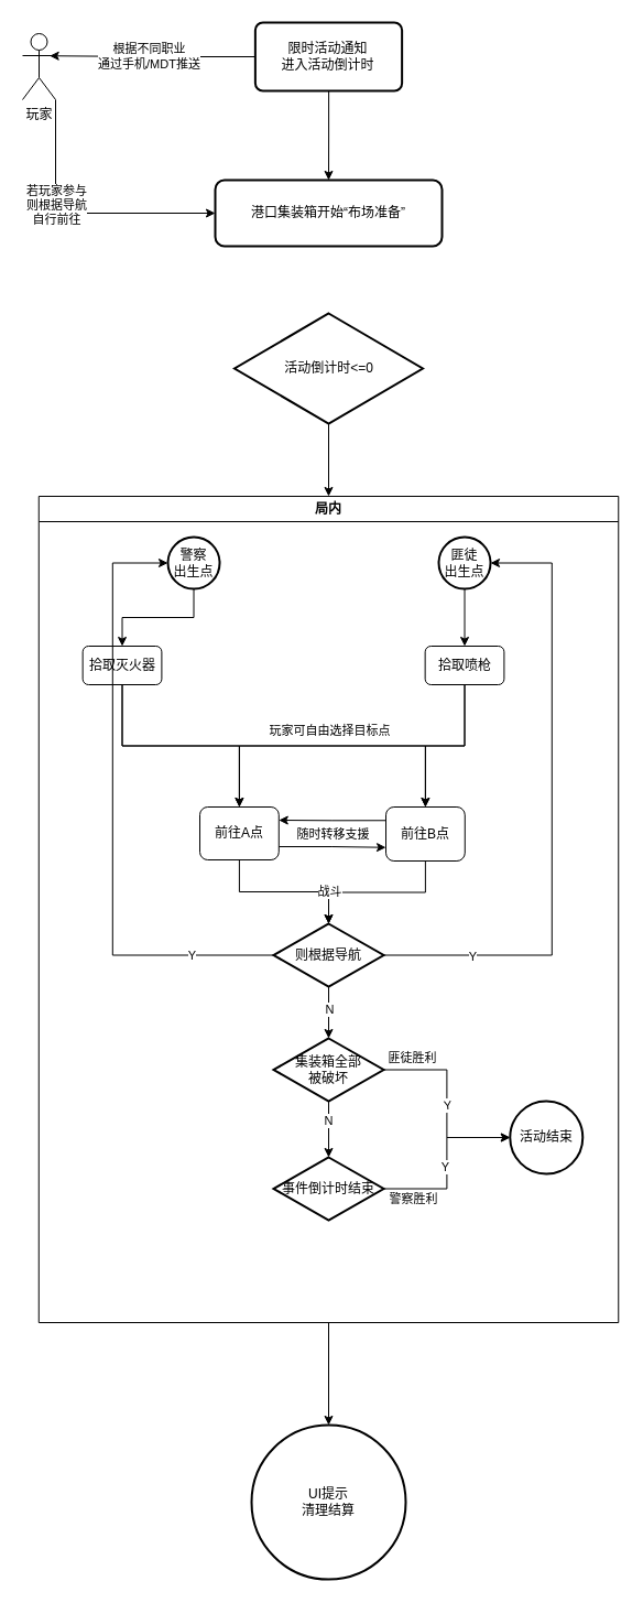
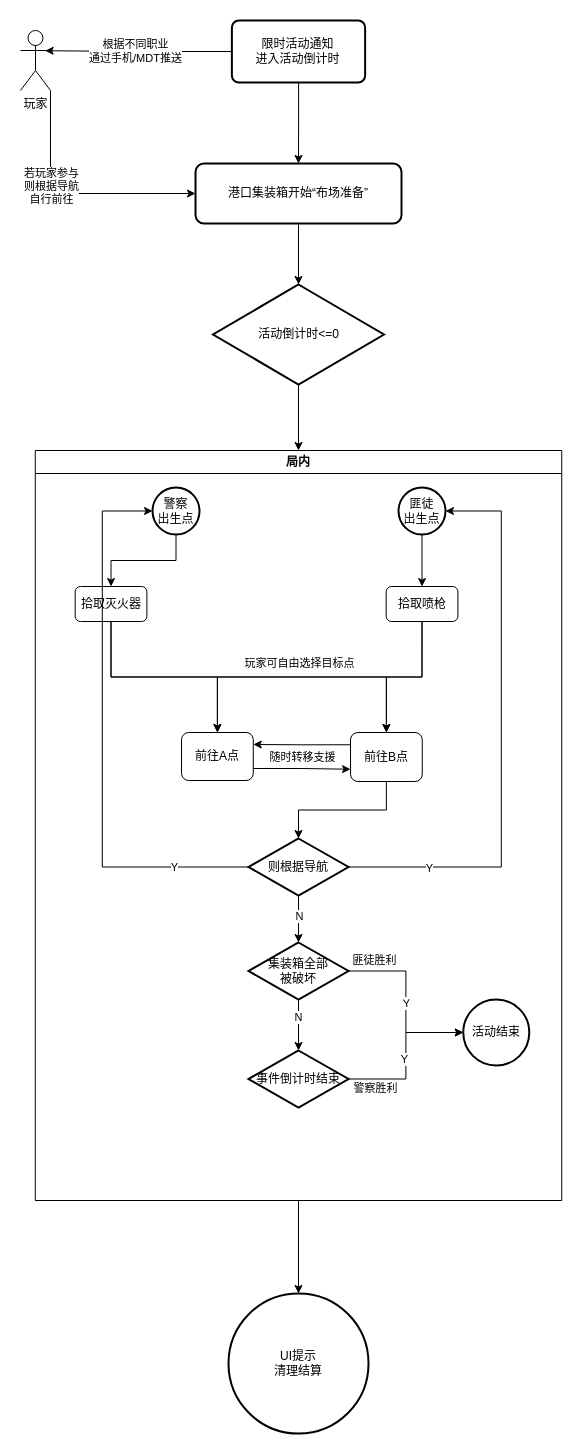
+ <mxCell id="12" style="edgeStyle=orthogonalEdgeStyle;rounded=0;orthogonalLoop=1;jettySize=auto;html=1;exitX=0.5;exitY=1;exitDx=0;exitDy=0;entryX=0.5;entryY=0;entryDx=0;entryDy=0;entryPerimeter=0;" edge="1" parent="1" source="9" target="11"><mxGeometry relative="1" as="geometry" /></mxCell>
- <mxCell id="34" style="edgeStyle=orthogonalEdgeStyle;rounded=0;orthogonalLoop=1;jettySize=auto;html=1;exitX=0.5;exitY=1;exitDx=0;exitDy=0;entryX=0.5;entryY=0;entryDx=0;entryDy=0;entryPerimeter=0;" edge="1" parent="13" source="26" target="32"><mxGeometry relative="1" as="geometry" /></mxCell>
- <mxCell id="35" value="战斗" style="edgeLabel;html=1;align=center;verticalAlign=middle;resizable=0;points=[];" vertex="1" connectable="0" parent="34"><mxGeometry x="0.615" y="4" relative="1" as="geometry"><mxPoint x="-4" y="-2" as="offset" /></mxGeometry></mxCell>
